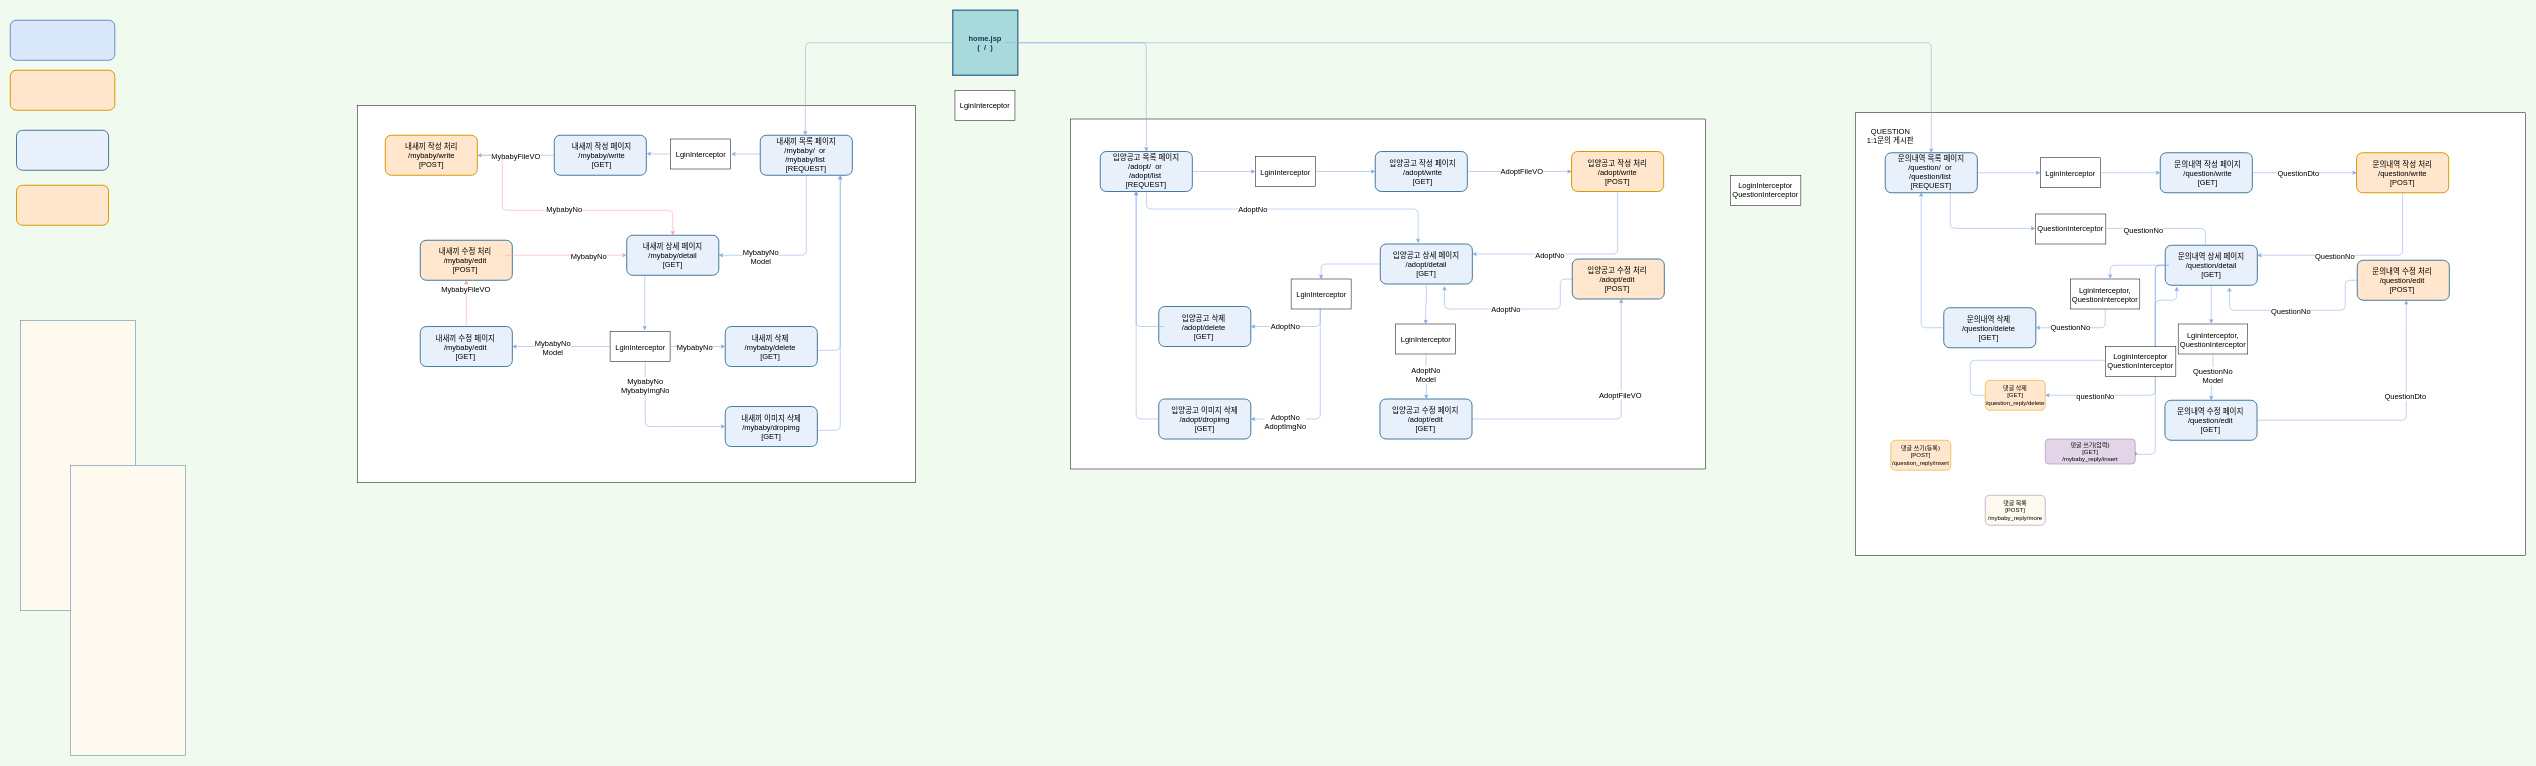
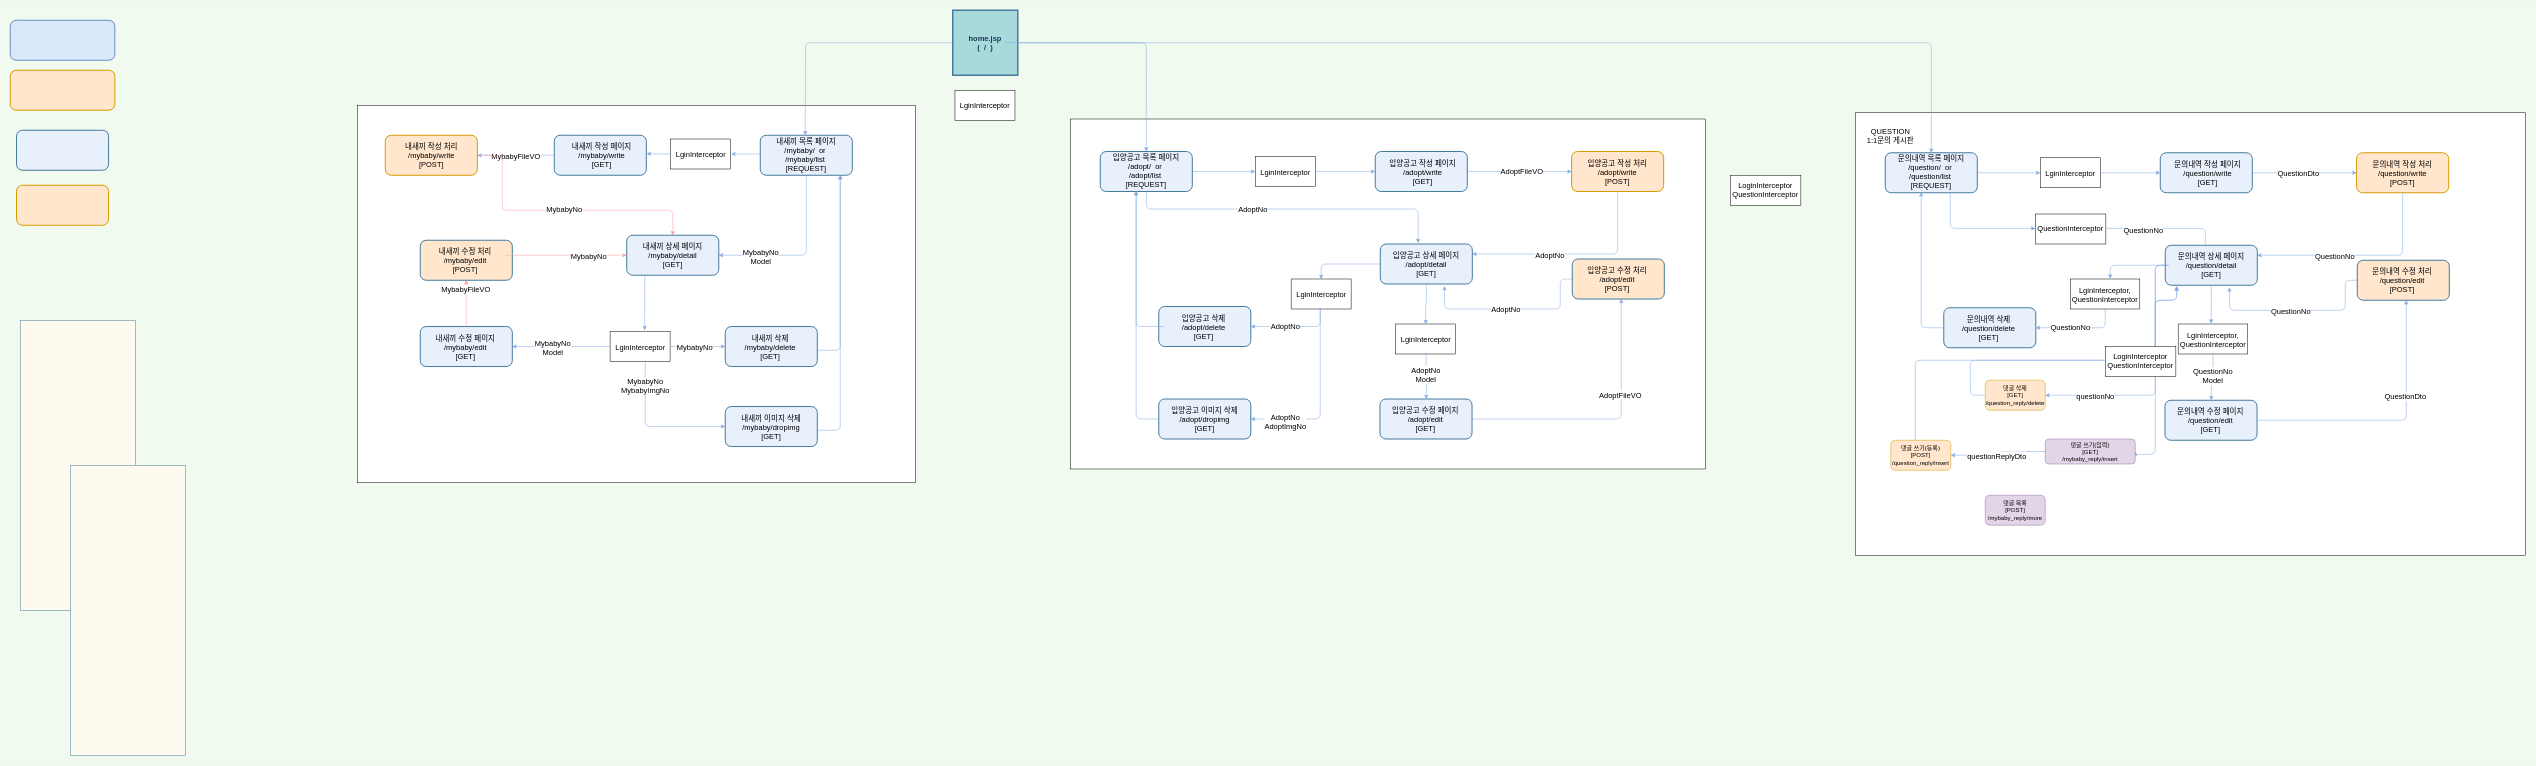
+ <mxCell id="153" style="edgeStyle=orthogonalEdgeStyle;rounded=1;orthogonalLoop=1;jettySize=auto;html=1;entryX=0.093;entryY=1.017;entryDx=0;entryDy=0;entryPerimeter=0;fontSize=15;strokeColor=#7EA6E0;" edge="1" parent="1" source="154" target="122"><mxGeometry relative="1" as="geometry"><Array as="points"><mxPoint x="3830" y="908" /><mxPoint x="3830" y="720" /><mxPoint x="4310" y="720" /><mxPoint x="4310" y="600" /><mxPoint x="4353" y="600" /></Array></mxGeometry></mxCell>
- <mxCell id="119" style="edgeStyle=orthogonalEdgeStyle;rounded=1;orthogonalLoop=1;jettySize=auto;html=1;entryX=1;entryY=0.5;entryDx=0;entryDy=0;fontSize=15;strokeColor=#7EA6E0;endArrow=diamond;" edge="1" parent="1" source="122" target="159"><mxGeometry relative="1" as="geometry"><Array as="points"><mxPoint x="4310" y="530" /><mxPoint x="4310" y="908" /></Array></mxGeometry></mxCell>
+ <mxCell id="119" style="edgeStyle=orthogonalEdgeStyle;rounded=1;orthogonalLoop=1;jettySize=auto;html=1;entryX=1;entryY=0.5;entryDx=0;entryDy=0;fontSize=15;strokeColor=#7EA6E0;" edge="1" parent="1" source="122" target="159"><mxGeometry relative="1" as="geometry"><Array as="points"><mxPoint x="4310" y="530" /><mxPoint x="4310" y="908" /></Array></mxGeometry></mxCell>
+ <mxCell id="157" style="edgeStyle=orthogonalEdgeStyle;rounded=1;orthogonalLoop=1;jettySize=auto;html=1;entryX=1;entryY=0.5;entryDx=0;entryDy=0;fontSize=15;strokeColor=#7EA6E0;" edge="1" parent="1" source="159" target="154"><mxGeometry relative="1" as="geometry" /></mxCell>
+ <mxCell id="158" value="questionReplyDto" style="edgeLabel;html=1;align=center;verticalAlign=middle;resizable=0;points=[];fontSize=15;" vertex="1" connectable="0" parent="157"><mxGeometry x="0.259" relative="1" as="geometry"><mxPoint x="19" as="offset" /></mxGeometry></mxCell>
- <mxCell id="160" value="댓글 목록&lt;br&gt;[POST]&lt;br&gt;/mybaby_reply/more" style="rounded=1;whiteSpace=wrap;html=1;fillColor=#fffaf0;strokeColor=#9673a6;" vertex="1" parent="1"><mxGeometry x="3970" y="990" width="120" height="60" as="geometry" /></mxCell>
+ <mxCell id="160" value="댓글 목록&lt;br&gt;[POST]&lt;br&gt;/mybaby_reply/more" style="rounded=1;whiteSpace=wrap;html=1;fillColor=#e1d5e7;strokeColor=#9673a6;" vertex="1" parent="1"><mxGeometry x="3970" y="990" width="120" height="60" as="geometry" /></mxCell>
